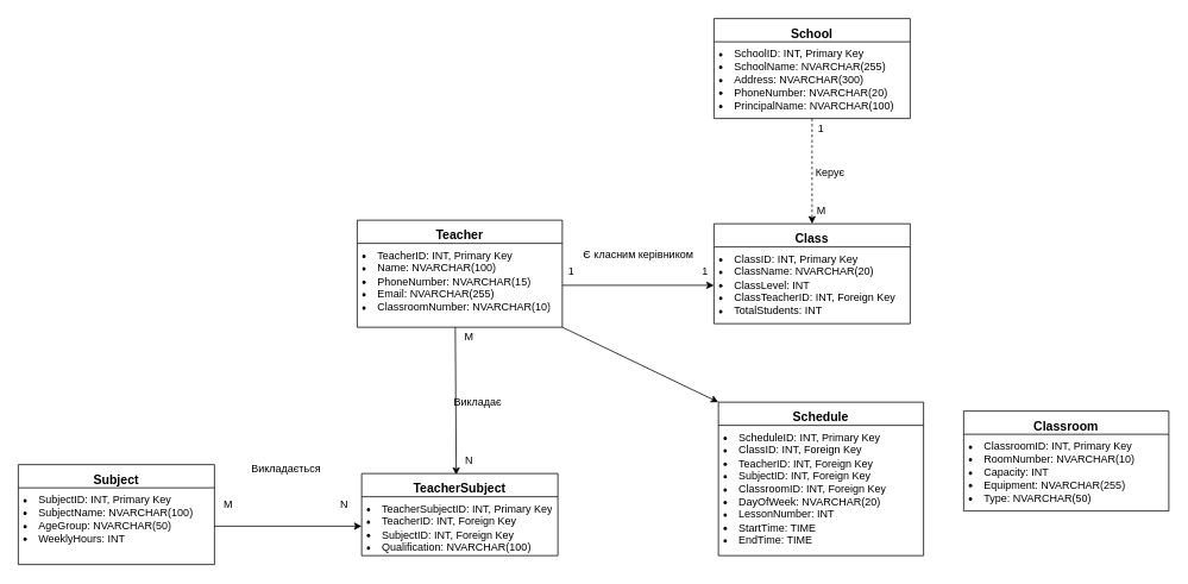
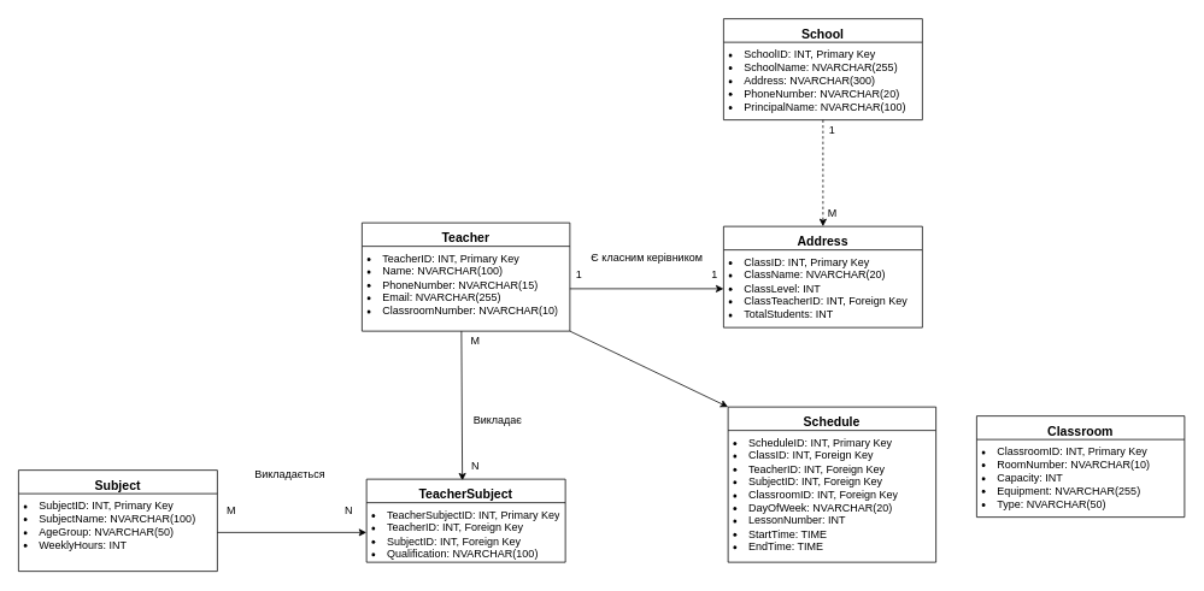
- <mxCell id="18" value="Керує" style="text;html=1;align=center;verticalAlign=middle;resizable=0;points=[];autosize=1;strokeColor=none;fillColor=none;" vertex="1" parent="1"><mxGeometry x="900" y="178" width="60" height="30" as="geometry" /></mxCell>
- <mxCell id="12" value="&lt;h3 style=&quot;margin:0in;line-height:150%&quot;&gt;Class&lt;/h3&gt;" style="swimlane;fontStyle=1;align=center;verticalAlign=top;childLayout=stackLayout;horizontal=1;startSize=26;horizontalStack=0;resizeParent=1;resizeParentMax=0;resizeLast=0;collapsible=1;marginBottom=0;whiteSpace=wrap;html=1;" vertex="1" parent="1"><mxGeometry x="800" y="250" width="220" height="112" as="geometry" /></mxCell>
+ <mxCell id="12" value="&lt;h3 style=&quot;margin:0in;line-height:150%&quot;&gt;Address&lt;/h3&gt;" style="swimlane;fontStyle=1;align=center;verticalAlign=top;childLayout=stackLayout;horizontal=1;startSize=26;horizontalStack=0;resizeParent=1;resizeParentMax=0;resizeLast=0;collapsible=1;marginBottom=0;whiteSpace=wrap;html=1;" vertex="1" parent="1"><mxGeometry x="800" y="250" width="220" height="112" as="geometry" /></mxCell>
- <mxCell id="27" value="Викладає" style="text;html=1;align=center;verticalAlign=middle;resizable=0;points=[];autosize=1;strokeColor=none;fillColor=none;" vertex="1" parent="1"><mxGeometry x="495" y="435" width="80" height="30" as="geometry" /></mxCell>
+ <mxCell id="27" value="Викладає" style="text;html=1;align=center;verticalAlign=middle;resizable=0;points=[];autosize=1;strokeColor=none;fillColor=none;" vertex="1" parent="1"><mxGeometry x="510" y="450" width="80" height="30" as="geometry" /></mxCell>
